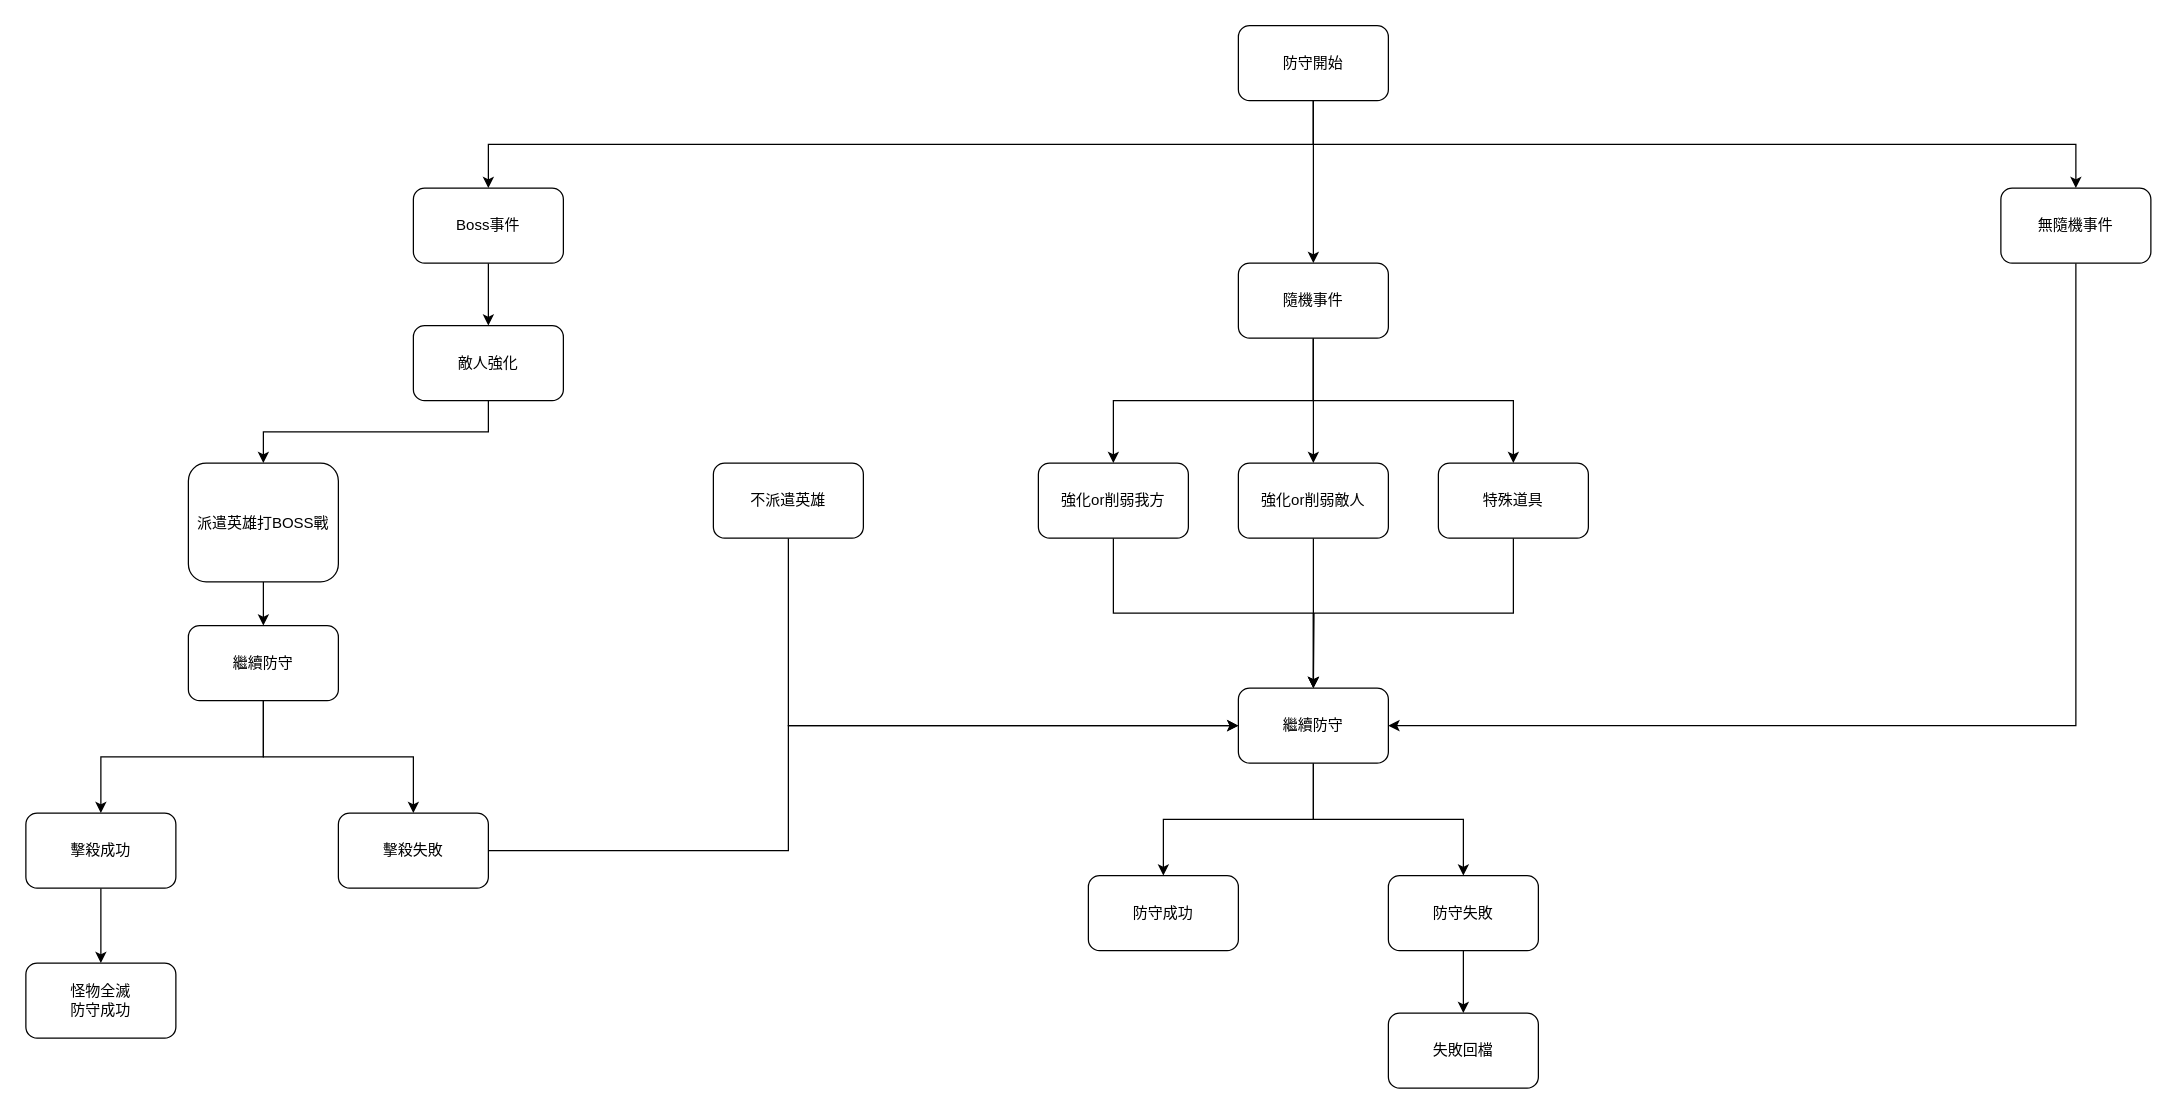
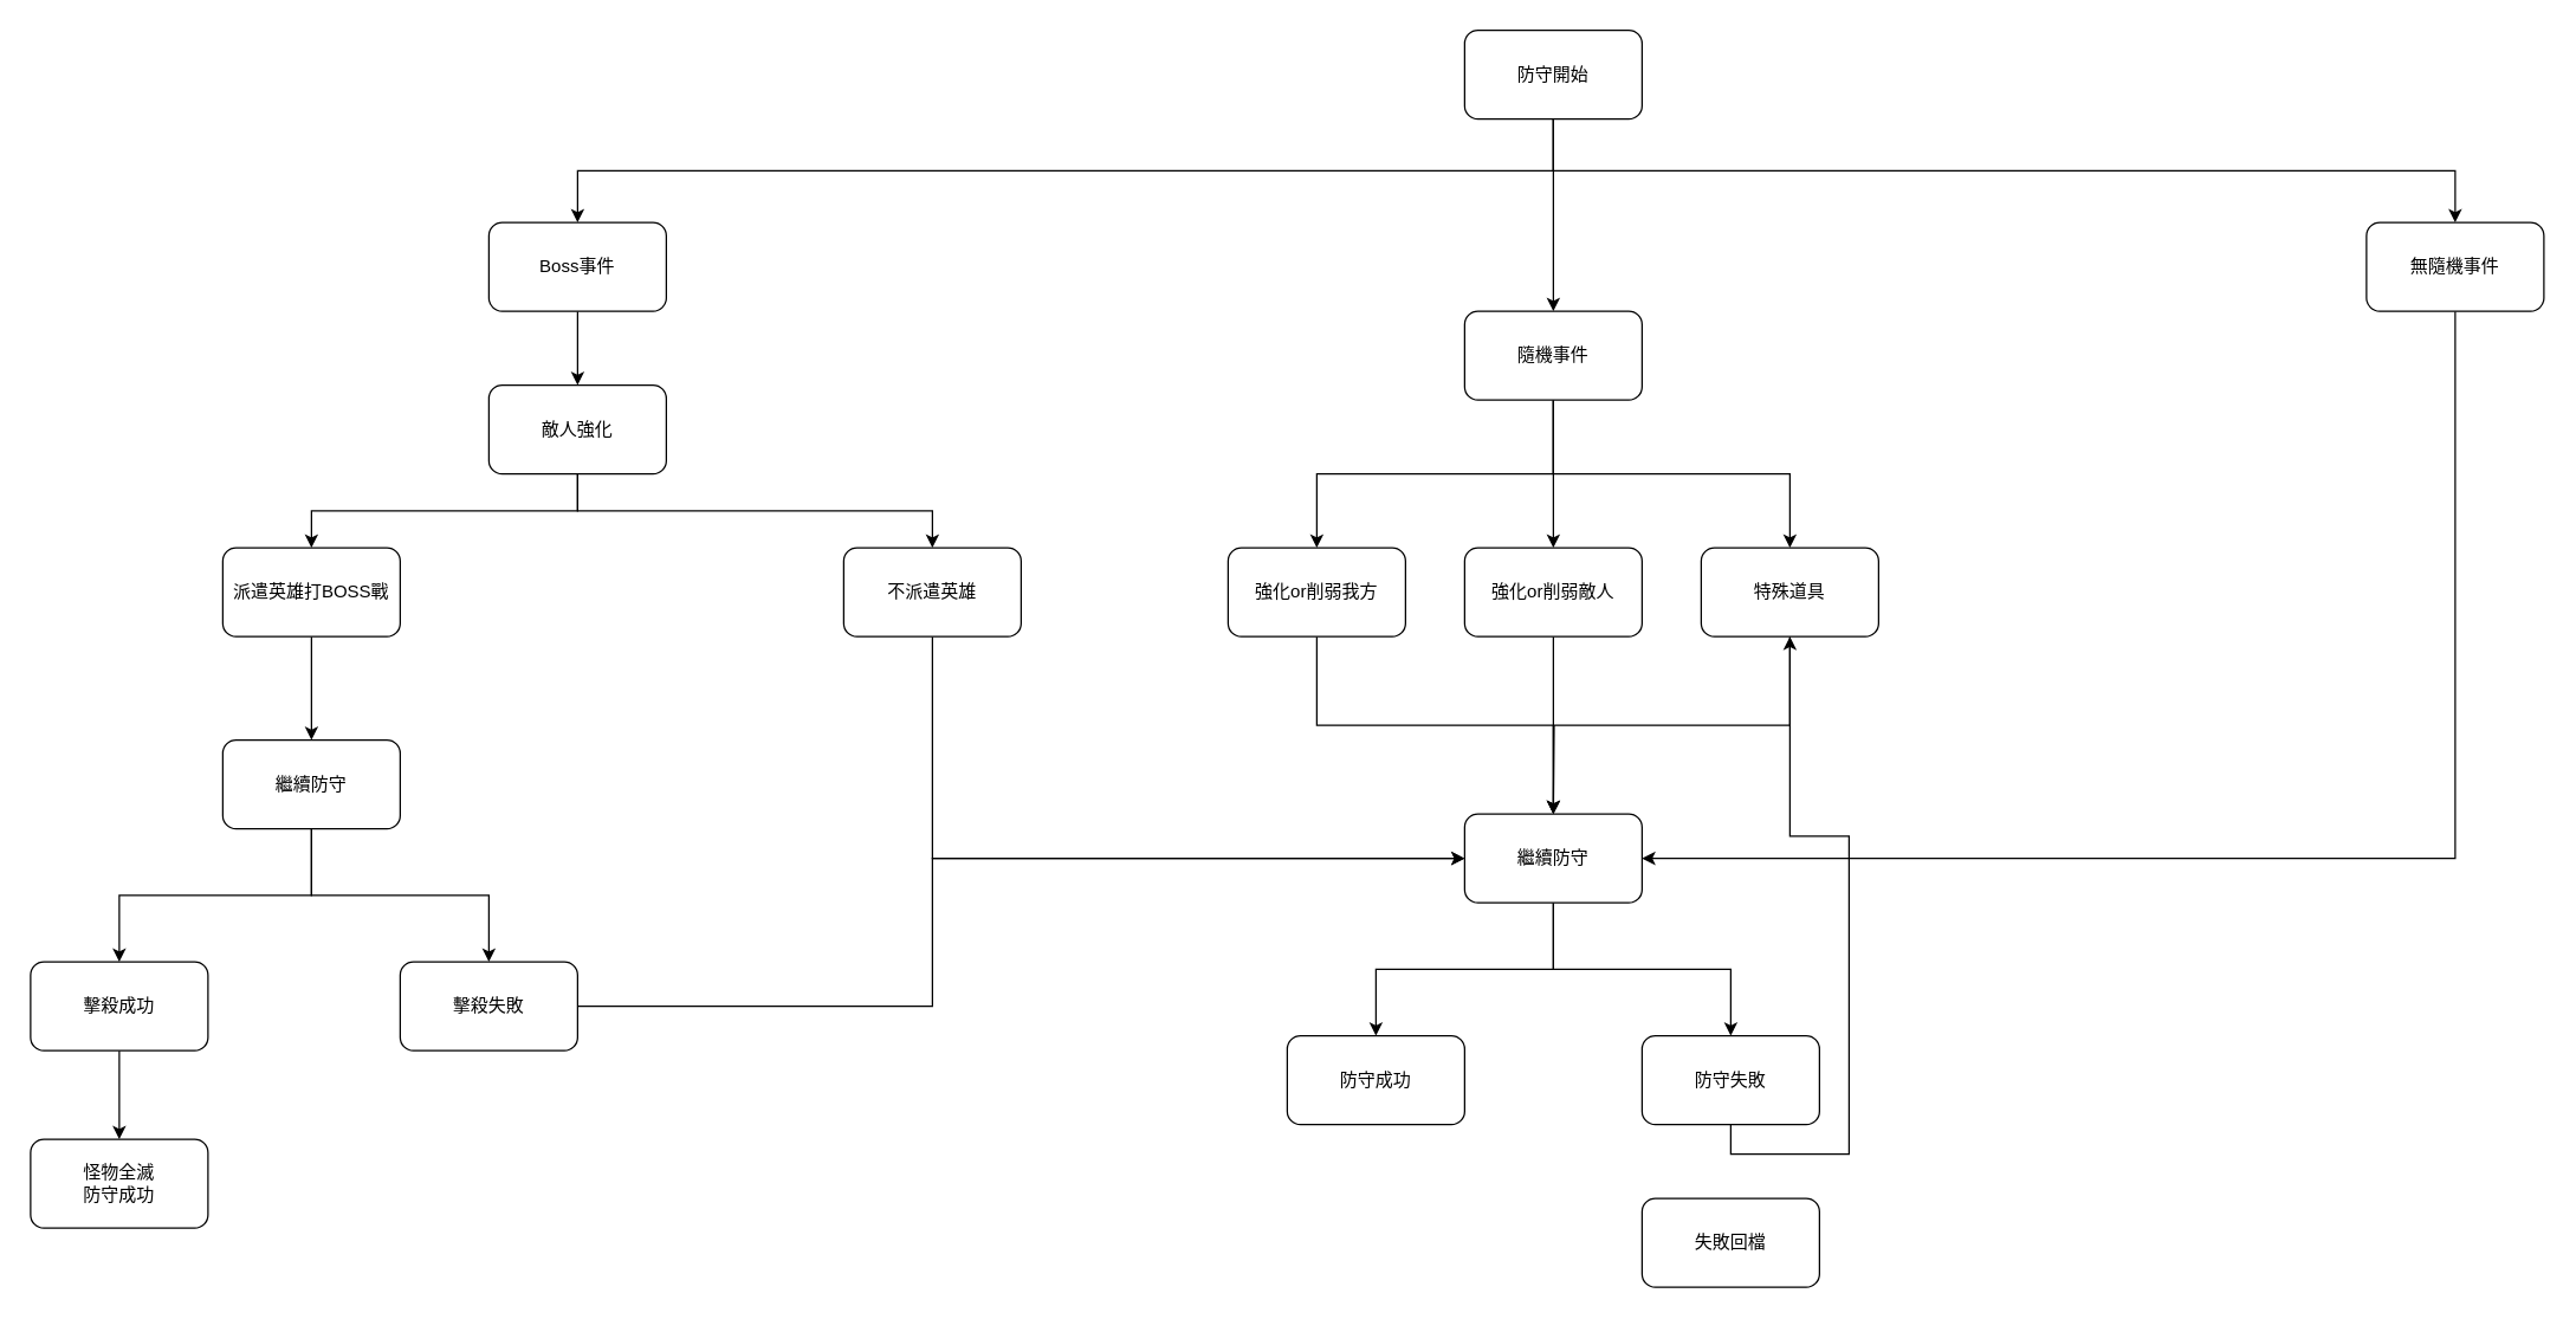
+ <mxCell id="15" style="edgeStyle=orthogonalEdgeStyle;rounded=0;orthogonalLoop=1;jettySize=auto;html=1;exitX=0.5;exitY=1;exitDx=0;exitDy=0;entryX=0.5;entryY=0;entryDx=0;entryDy=0;" parent="1" source="17" target="11" edge="1"><mxGeometry relative="1" as="geometry" /></mxCell>
- <mxCell id="14" value="派遣英雄打BOSS戰" style="rounded=1;whiteSpace=wrap;html=1;" parent="1" vertex="1"><mxGeometry x="150" y="370" width="120" height="95" as="geometry" /></mxCell>
+ <mxCell id="14" value="派遣英雄打BOSS戰" style="rounded=1;whiteSpace=wrap;html=1;" parent="1" vertex="1"><mxGeometry x="150" y="370" width="120" height="60" as="geometry" /></mxCell>
- <mxCell id="39" style="edgeStyle=orthogonalEdgeStyle;rounded=0;orthogonalLoop=1;jettySize=auto;html=1;exitX=0.5;exitY=1;exitDx=0;exitDy=0;entryX=0.5;entryY=0;entryDx=0;entryDy=0;" parent="1" source="40" target="41" edge="1"><mxGeometry relative="1" as="geometry" /></mxCell>
+ <mxCell id="39" style="edgeStyle=orthogonalEdgeStyle;rounded=0;orthogonalLoop=1;jettySize=auto;html=1;exitX=0.5;exitY=1;exitDx=0;exitDy=0;" parent="1" source="40" target="34" edge="1"><mxGeometry relative="1" as="geometry" /></mxCell>
